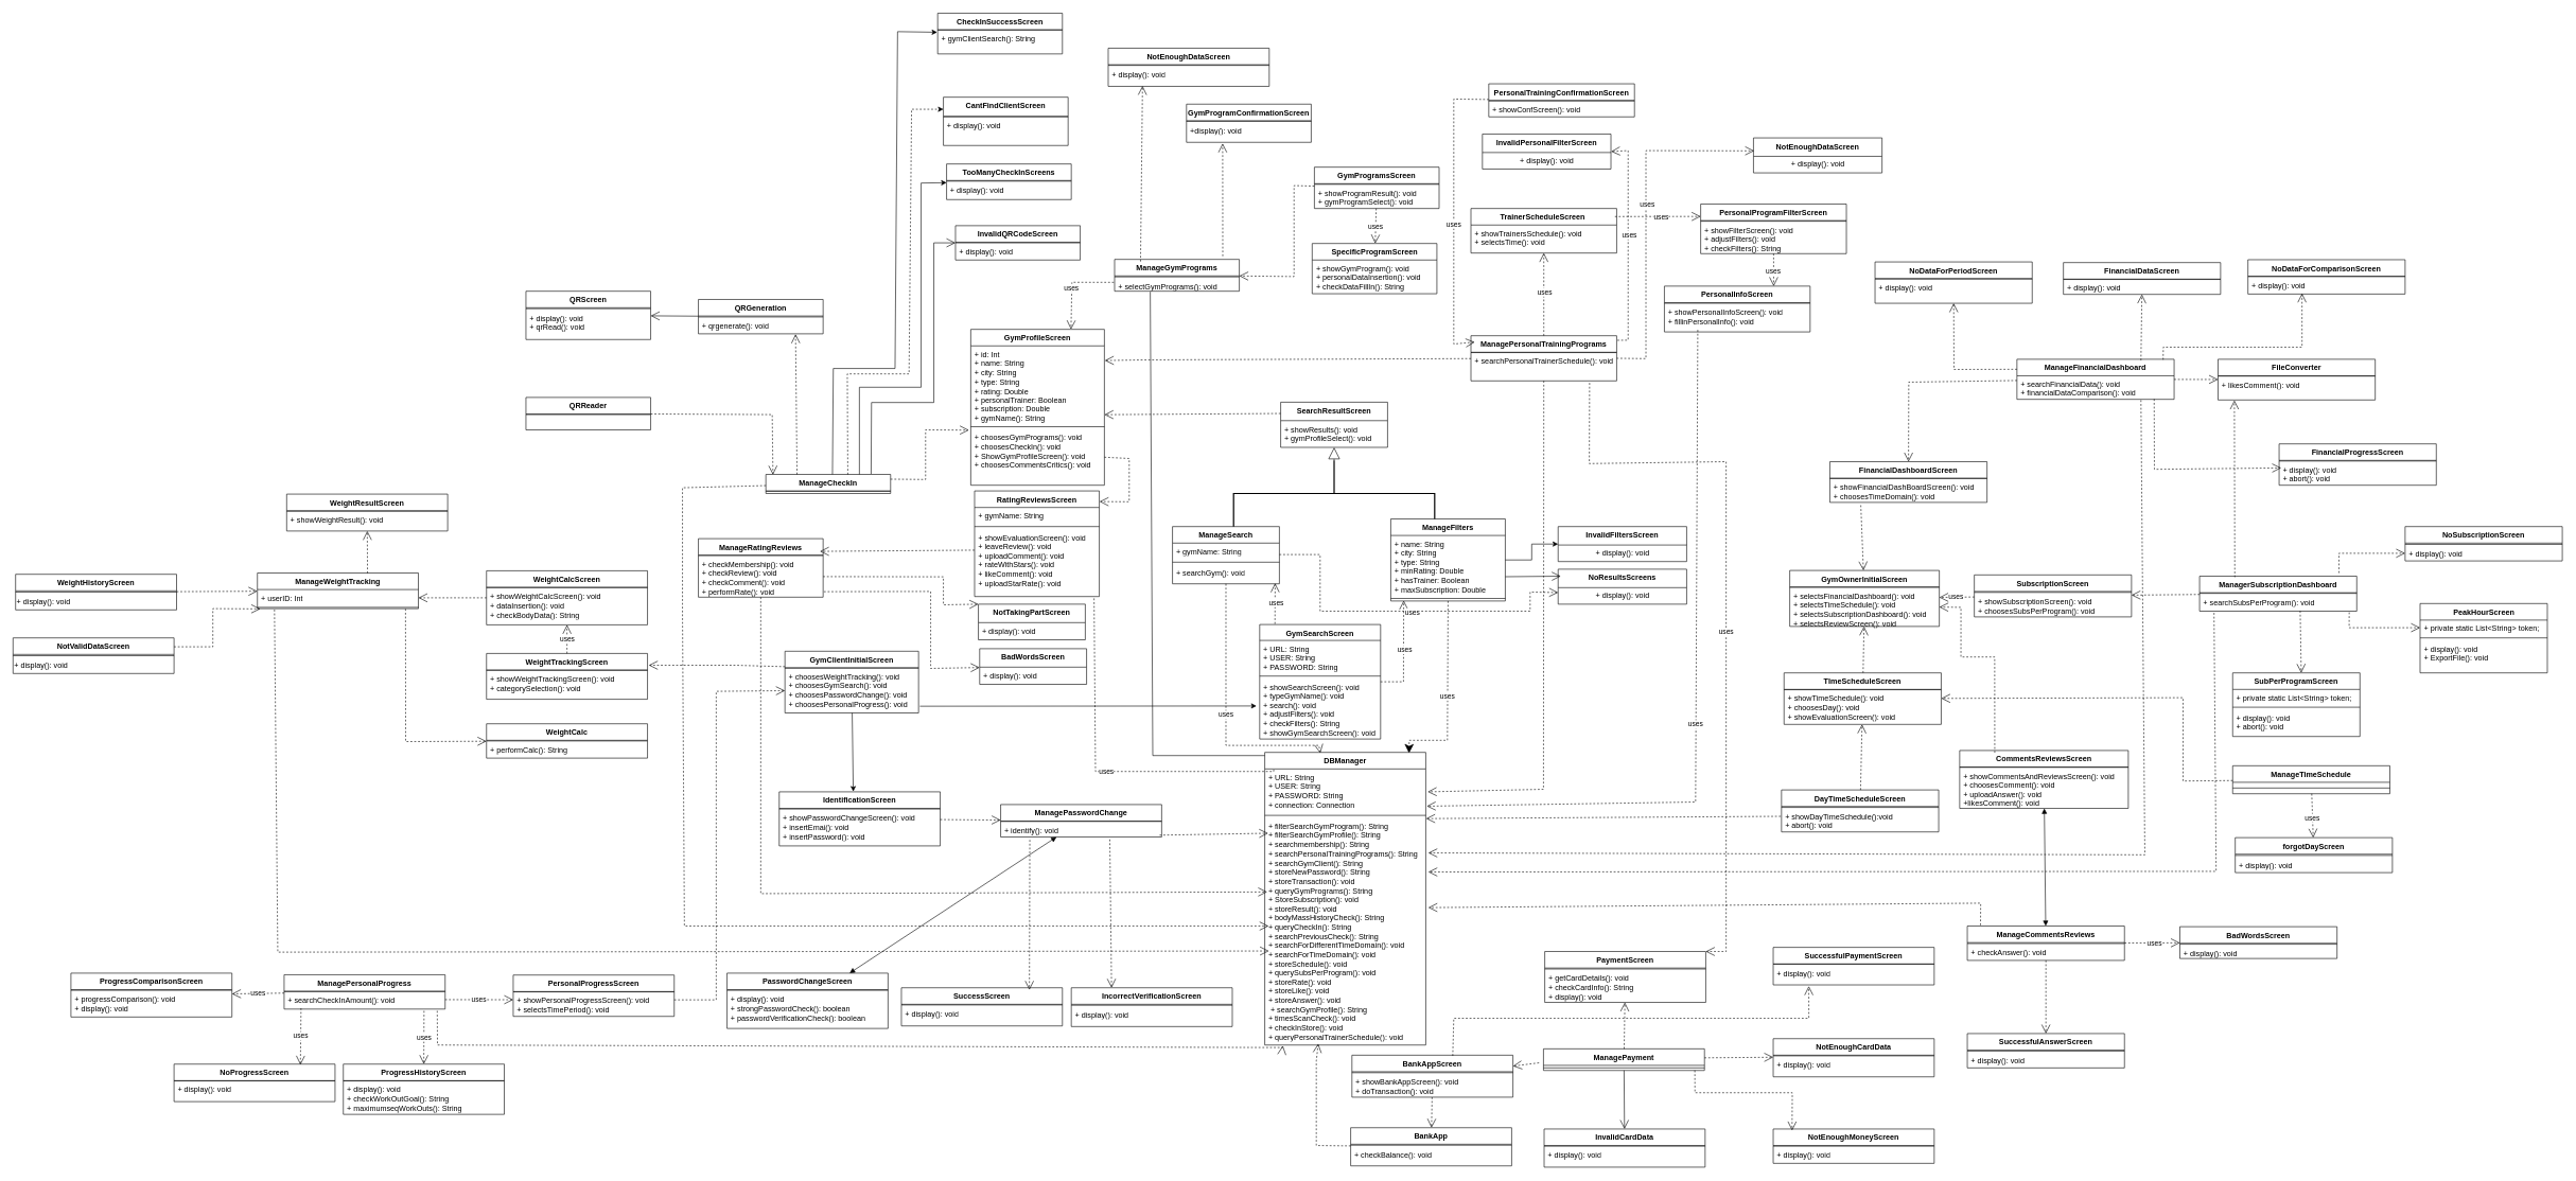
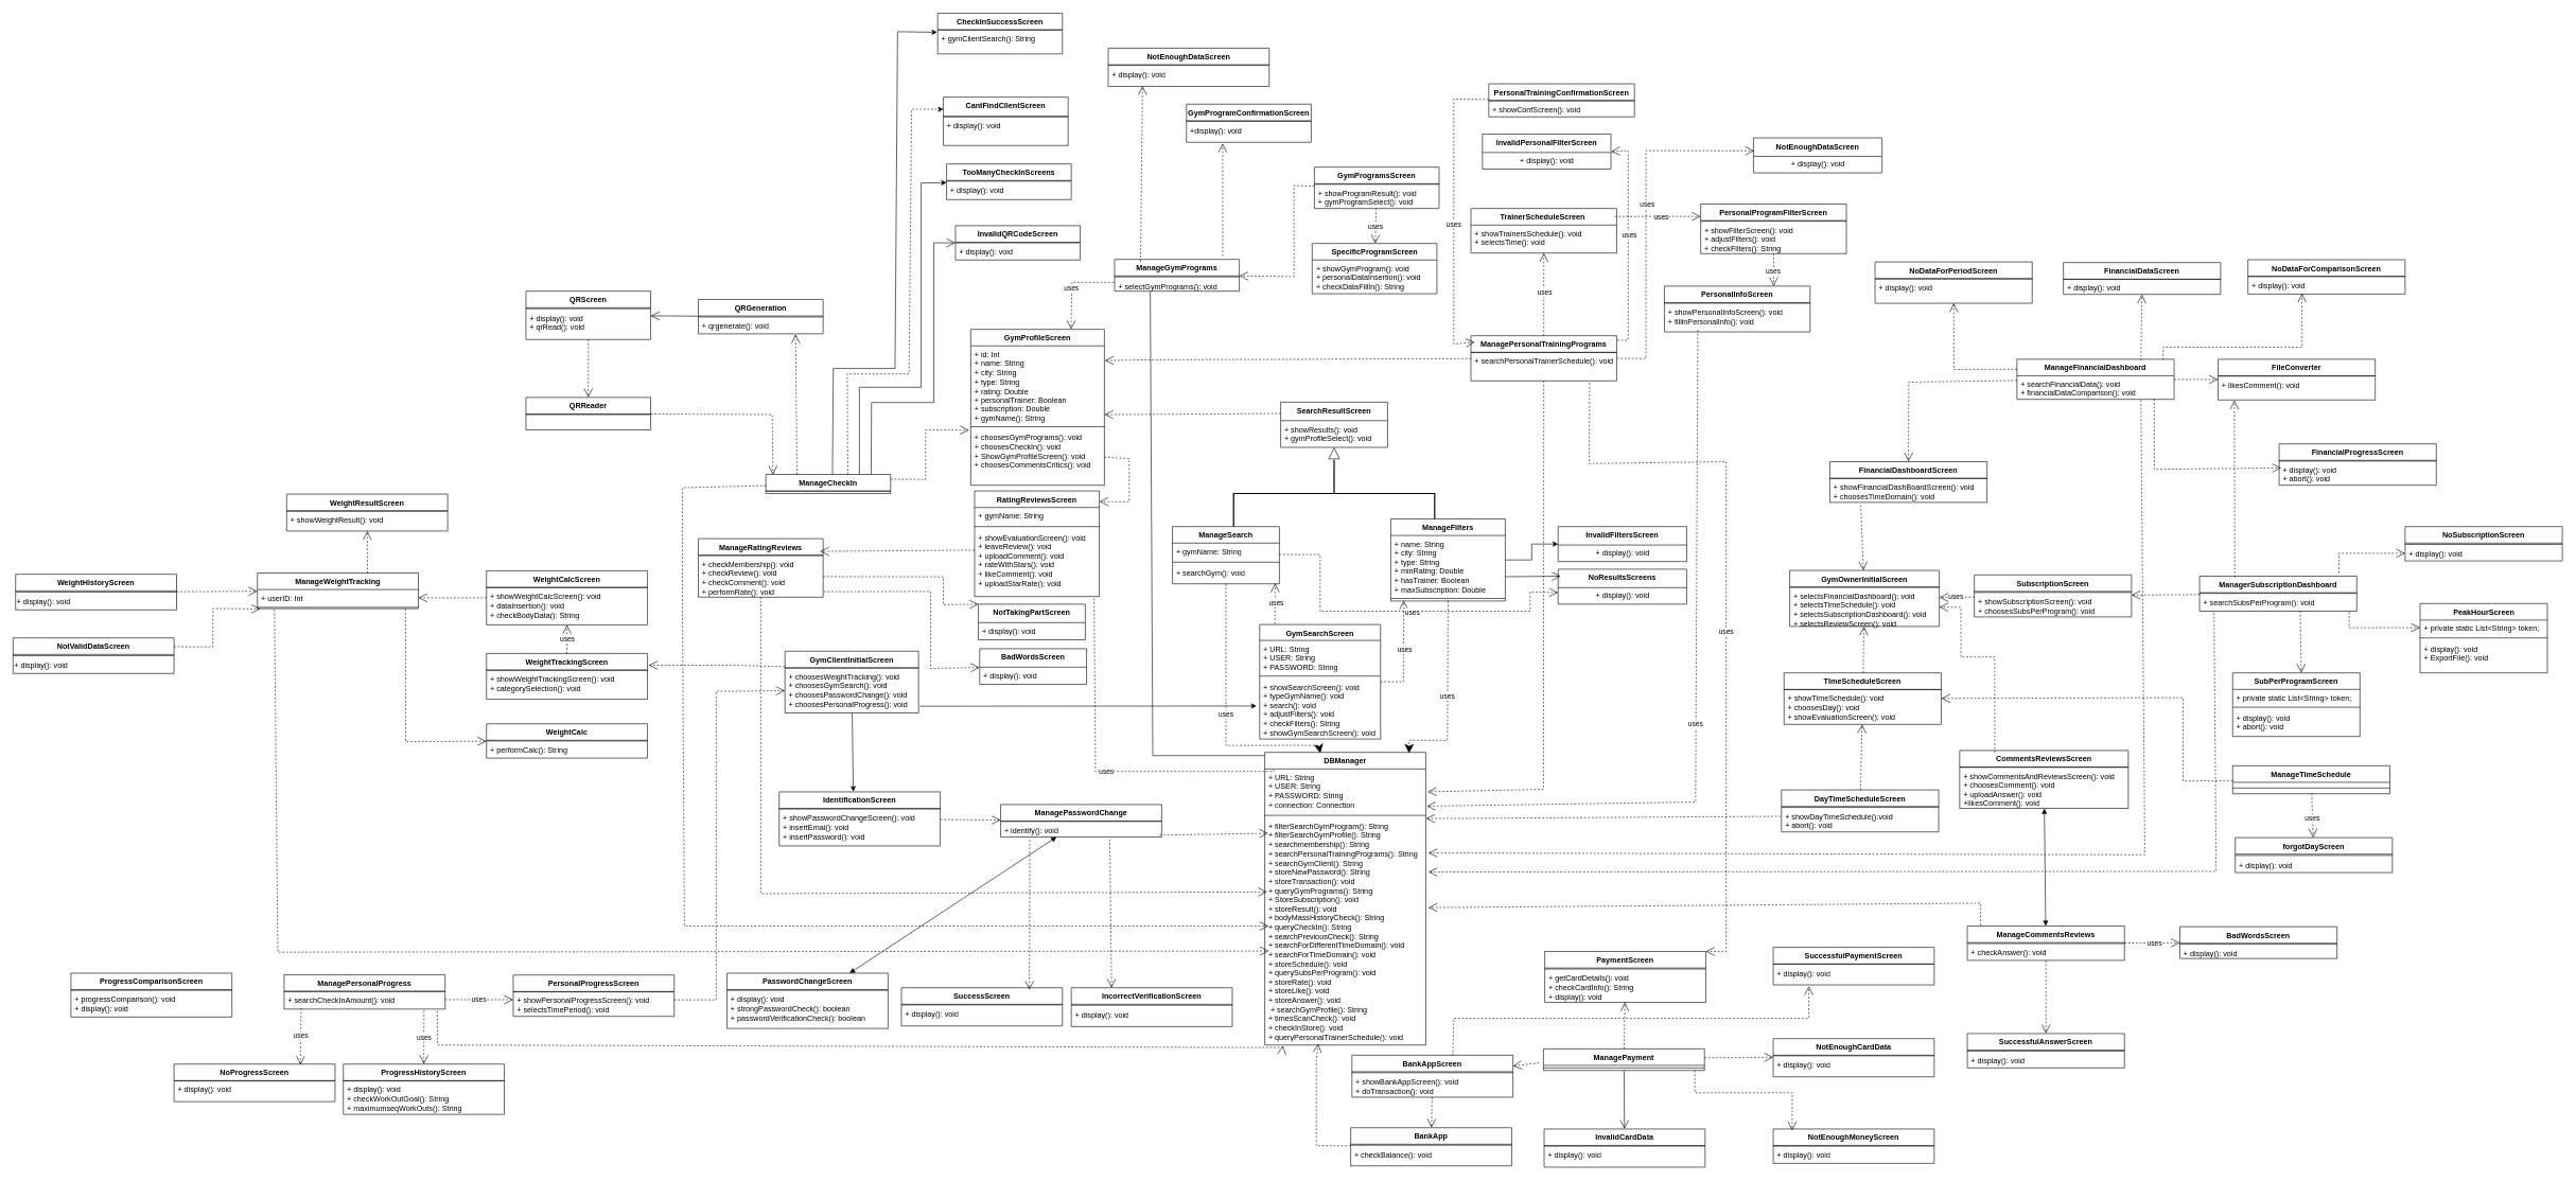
+ <mxCell id="100" value="" style="endArrow=open;endSize=12;dashed=1;html=1;rounded=0;" parent="1" source="86" target="80" edge="1"><mxGeometry width="160" relative="1" as="geometry"><mxPoint x="1169.91" y="627" as="sourcePoint" /><mxPoint x="1168.91" y="563" as="targetPoint" /></mxGeometry></mxCell>
- <mxCell id="33" value="uses" style="endArrow=open;endSize=12;dashed=1;html=1;rounded=0;entryX=0.345;entryY=0.003;entryDx=0;entryDy=0;entryPerimeter=0;" parent="1" source="12" target="324" edge="1"><mxGeometry width="160" relative="1" as="geometry"><mxPoint x="1925.868" y="934" as="sourcePoint" /><mxPoint x="2074" y="1225" as="targetPoint" /><Array as="points"><mxPoint x="1926" y="1171" /><mxPoint x="2072" y="1171" /></Array></mxGeometry></mxCell>
+ <mxCell id="33" value="uses" style="endArrow=classic;endSize=12;dashed=1;html=1;rounded=0;entryX=0.345;entryY=0.003;entryDx=0;entryDy=0;entryPerimeter=0;" parent="1" source="12" target="324" edge="1"><mxGeometry width="160" relative="1" as="geometry"><mxPoint x="1925.868" y="934" as="sourcePoint" /><mxPoint x="2074" y="1225" as="targetPoint" /><Array as="points"><mxPoint x="1926" y="1171" /><mxPoint x="2072" y="1171" /></Array></mxGeometry></mxCell>
- <mxCell id="227" value="uses" style="endArrow=open;endSize=12;dashed=1;html=1;rounded=0;" parent="1" source="210" target="219" edge="1"><mxGeometry x="-0.004" width="160" relative="1" as="geometry"><mxPoint x="399" y="1610" as="sourcePoint" /><mxPoint x="399" y="1663" as="targetPoint" /><mxPoint as="offset" /></mxGeometry></mxCell>
